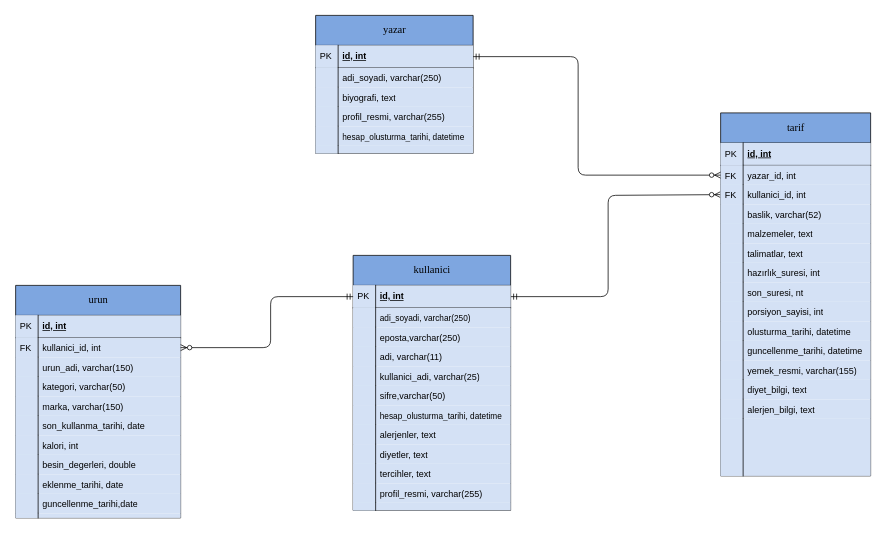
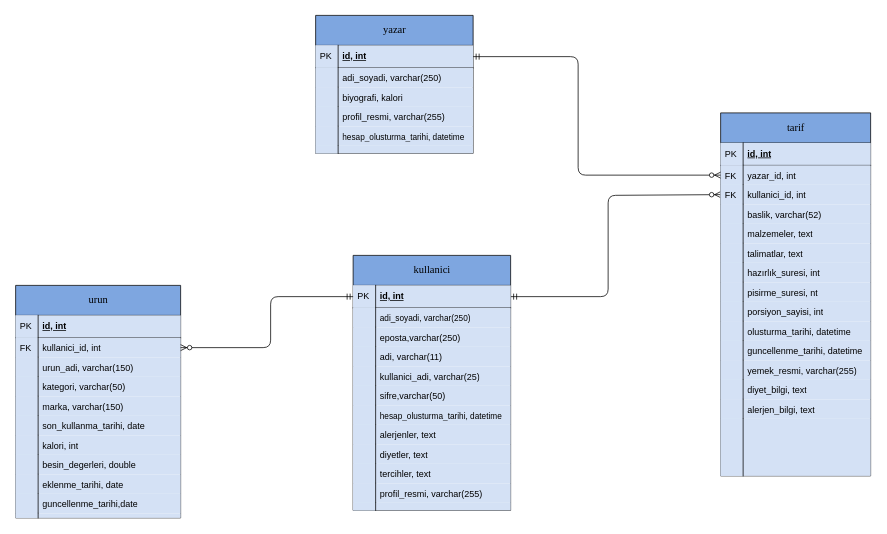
- <mxCell id="87" value="biyografi, text" style="shape=partialRectangle;top=0;left=0;right=0;bottom=0;html=1;align=left;verticalAlign=top;fillColor=#D4E1F5;spacingLeft=34;spacingRight=4;whiteSpace=wrap;overflow=hidden;rotatable=0;points=[[0,0.5],[1,0.5]];portConstraint=eastwest;dropTarget=0;" parent="82" vertex="1"><mxGeometry y="96" width="210" height="26" as="geometry" /></mxCell>
+ <mxCell id="87" value="biyografi, kalori" style="shape=partialRectangle;top=0;left=0;right=0;bottom=0;html=1;align=left;verticalAlign=top;fillColor=#D4E1F5;spacingLeft=34;spacingRight=4;whiteSpace=wrap;overflow=hidden;rotatable=0;points=[[0,0.5],[1,0.5]];portConstraint=eastwest;dropTarget=0;" parent="82" vertex="1"><mxGeometry y="96" width="210" height="26" as="geometry" /></mxCell>
- <mxCell id="41" value="son_suresi, nt" style="shape=partialRectangle;top=0;left=0;right=0;bottom=0;html=1;align=left;verticalAlign=top;fillColor=#D4E1F5;spacingLeft=34;spacingRight=4;whiteSpace=wrap;overflow=hidden;rotatable=0;points=[[0,0.5],[1,0.5]];portConstraint=eastwest;dropTarget=0;" parent="26" vertex="1"><mxGeometry y="226" width="200" height="26" as="geometry" /></mxCell>
+ <mxCell id="41" value="pisirme_suresi, nt" style="shape=partialRectangle;top=0;left=0;right=0;bottom=0;html=1;align=left;verticalAlign=top;fillColor=#D4E1F5;spacingLeft=34;spacingRight=4;whiteSpace=wrap;overflow=hidden;rotatable=0;points=[[0,0.5],[1,0.5]];portConstraint=eastwest;dropTarget=0;" parent="26" vertex="1"><mxGeometry y="226" width="200" height="26" as="geometry" /></mxCell>
- <mxCell id="49" value="yemek_resmi, varchar(155)" style="shape=partialRectangle;top=0;left=0;right=0;bottom=0;html=1;align=left;verticalAlign=top;fillColor=#D4E1F5;spacingLeft=34;spacingRight=4;whiteSpace=wrap;overflow=hidden;rotatable=0;points=[[0,0.5],[1,0.5]];portConstraint=eastwest;dropTarget=0;" parent="26" vertex="1"><mxGeometry y="330" width="200" height="26" as="geometry" /></mxCell>
+ <mxCell id="49" value="yemek_resmi, varchar(255)" style="shape=partialRectangle;top=0;left=0;right=0;bottom=0;html=1;align=left;verticalAlign=top;fillColor=#D4E1F5;spacingLeft=34;spacingRight=4;whiteSpace=wrap;overflow=hidden;rotatable=0;points=[[0,0.5],[1,0.5]];portConstraint=eastwest;dropTarget=0;" parent="26" vertex="1"><mxGeometry y="330" width="200" height="26" as="geometry" /></mxCell>
